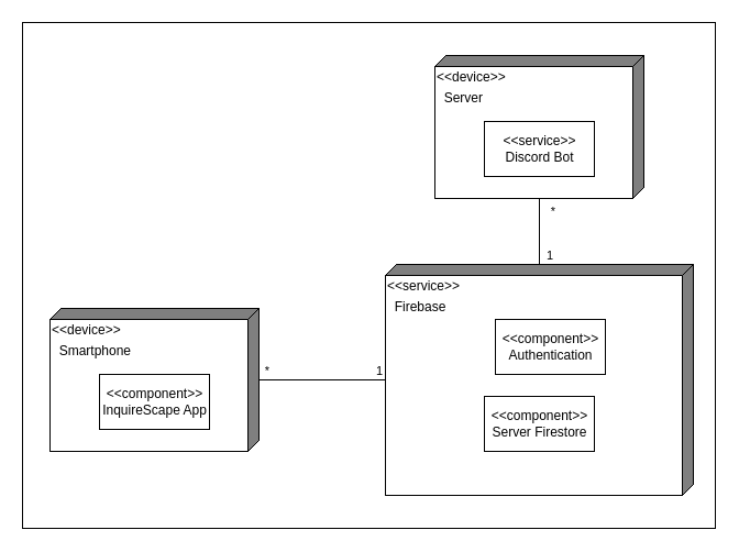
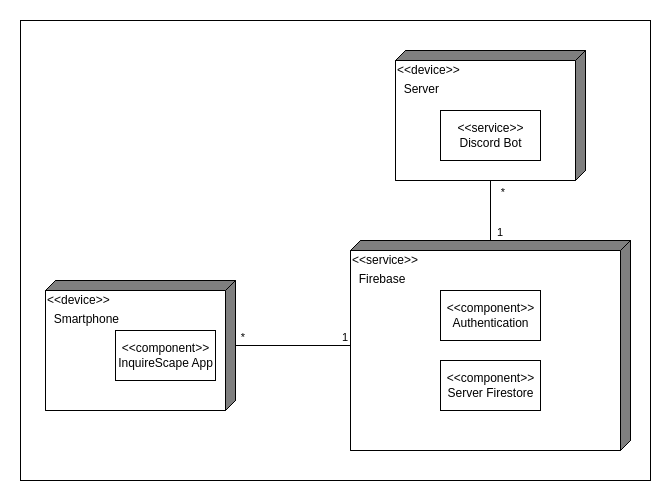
- <mxCell id="14" value="&amp;lt;&amp;lt;component&amp;gt;&amp;gt;&lt;br&gt;Authentication" style="html=1;dashed=0;whitespace=wrap;shadow=0;" vertex="1" parent="1"><mxGeometry x="450" y="290" width="100" height="50" as="geometry" /></mxCell>
+ <mxCell id="14" value="&amp;lt;&amp;lt;component&amp;gt;&amp;gt;&lt;br&gt;Authentication" style="html=1;dashed=0;whitespace=wrap;shadow=0;" vertex="1" parent="1"><mxGeometry x="440" y="290" width="100" height="50" as="geometry" /></mxCell>
- <mxCell id="13" value="&amp;lt;&amp;lt;component&amp;gt;&amp;gt;&lt;br&gt;InquireScape App" style="html=1;dashed=0;whitespace=wrap;shadow=0;" vertex="1" parent="1"><mxGeometry x="90" y="340" width="100" height="50" as="geometry" /></mxCell>
+ <mxCell id="13" value="&amp;lt;&amp;lt;component&amp;gt;&amp;gt;&lt;br&gt;InquireScape App" style="html=1;dashed=0;whitespace=wrap;shadow=0;" vertex="1" parent="1"><mxGeometry x="115" y="330" width="100" height="50" as="geometry" /></mxCell>
